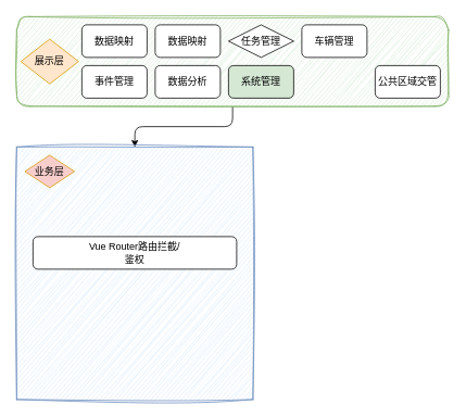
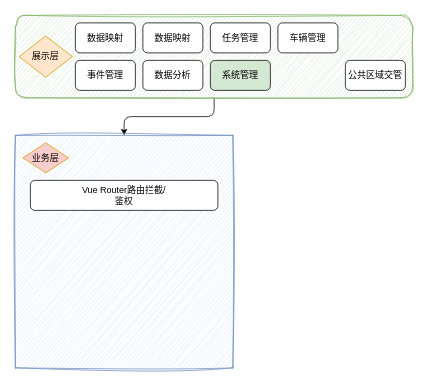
- <mxCell id="6" value="任务管理" style="rhombus;whiteSpace=wrap;html=1;" vertex="1" parent="1"><mxGeometry x="280" y="30" width="80" height="40" as="geometry" /></mxCell>
+ <mxCell id="6" value="任务管理" style="rounded=1;whiteSpace=wrap;html=1;" vertex="1" parent="1"><mxGeometry x="280" y="30" width="80" height="40" as="geometry" /></mxCell>
- <mxCell id="15" value="Vue Router路由拦截/&lt;br&gt;鉴权" style="rounded=1;whiteSpace=wrap;html=1;" vertex="1" parent="1"><mxGeometry x="40" y="290" width="250" height="40" as="geometry" /></mxCell>
+ <mxCell id="15" value="Vue Router路由拦截/&lt;br&gt;鉴权" style="rounded=1;whiteSpace=wrap;html=1;" vertex="1" parent="1"><mxGeometry x="40" y="240" width="250" height="40" as="geometry" /></mxCell>
